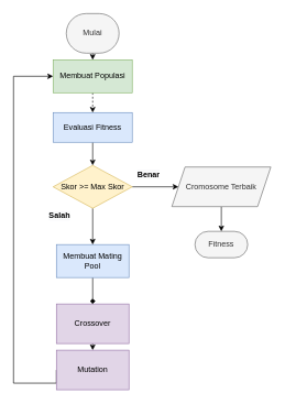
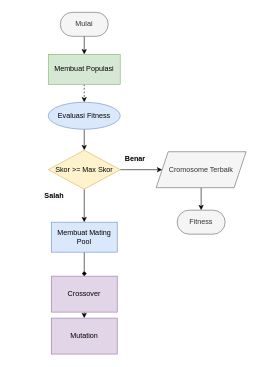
- <mxCell id="7" value="Mulai" style="rounded=1;whiteSpace=wrap;html=1;arcSize=50;fillColor=#f5f5f5;fontColor=#333333;strokeColor=#666666;" vertex="1" parent="1"><mxGeometry x="100" y="20" width="80" height="60" as="geometry" /></mxCell>
+ <mxCell id="7" value="Mulai" style="rounded=1;whiteSpace=wrap;html=1;arcSize=50;fillColor=#f5f5f5;fontColor=#333333;strokeColor=#666666;" vertex="1" parent="1"><mxGeometry x="100" y="20" width="80" height="40" as="geometry" /></mxCell>
- <mxCell id="11" value="Evaluasi Fitness" style="rounded=0;whiteSpace=wrap;html=1;fillColor=#dae8fc;strokeColor=#6c8ebf;" vertex="1" parent="1"><mxGeometry x="80" y="170" width="120" height="45" as="geometry" /></mxCell>
+ <mxCell id="11" value="Evaluasi Fitness" style="ellipse;whiteSpace=wrap;html=1;fillColor=#dae8fc;strokeColor=#6c8ebf;" vertex="1" parent="1"><mxGeometry x="80" y="170" width="120" height="45" as="geometry" /></mxCell>
- <mxCell id="4" style="edgeStyle=orthogonalEdgeStyle;rounded=0;orthogonalLoop=1;jettySize=auto;html=1;exitX=0;exitY=0.5;exitDx=0;exitDy=0;entryX=0;entryY=0.5;entryDx=0;entryDy=0;fontSize=14;" edge="1" parent="1" source="5" target="9"><mxGeometry relative="1" as="geometry"><Array as="points"><mxPoint x="20" y="580" /><mxPoint x="20" y="115" /></Array></mxGeometry></mxCell>
